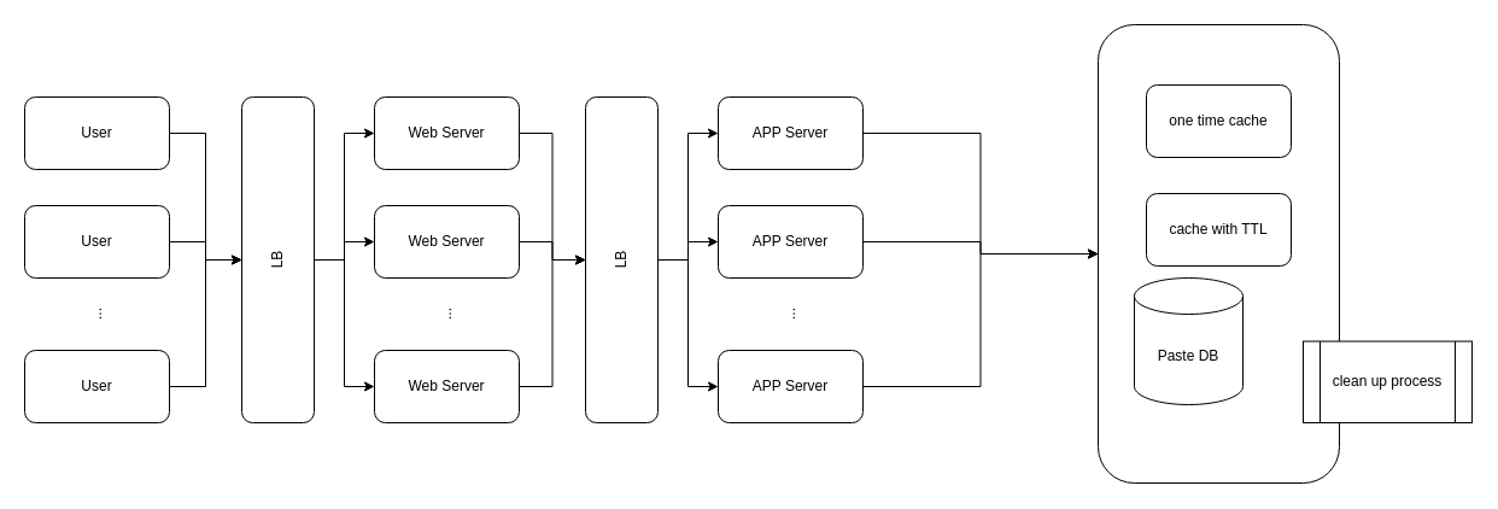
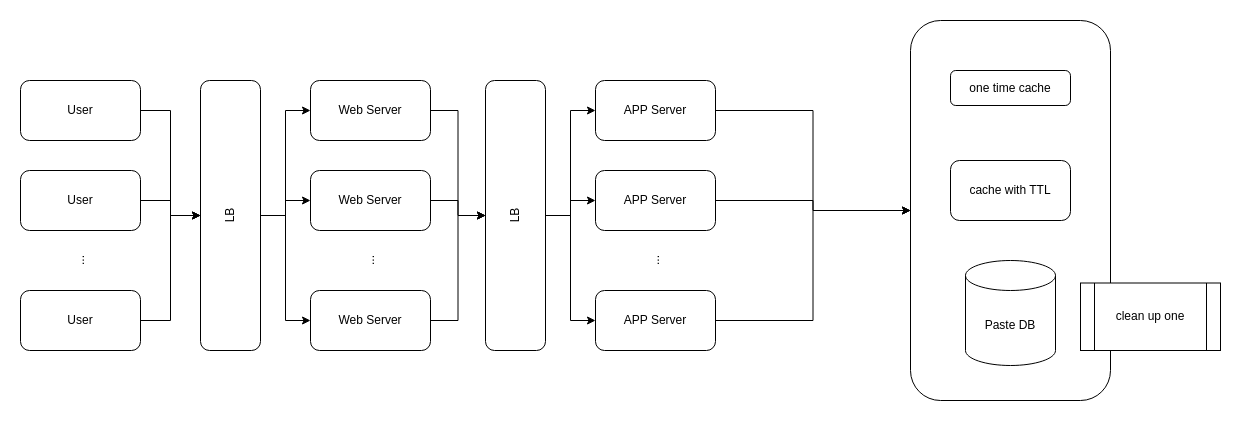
- <mxCell id="32" value="one time cache" style="rounded=1;whiteSpace=wrap;html=1;" vertex="1" parent="1"><mxGeometry x="950" y="70" width="120" height="60" as="geometry" /></mxCell>
+ <mxCell id="32" value="one time cache" style="rounded=1;whiteSpace=wrap;html=1;" vertex="1" parent="1"><mxGeometry x="950" y="70" width="120" height="35" as="geometry" /></mxCell>
- <mxCell id="34" value="Paste DB" style="shape=cylinder3;whiteSpace=wrap;html=1;boundedLbl=1;backgroundOutline=1;size=15;" vertex="1" parent="1"><mxGeometry x="940" y="230" width="90" height="105" as="geometry" /></mxCell>
+ <mxCell id="34" value="Paste DB" style="shape=cylinder3;whiteSpace=wrap;html=1;boundedLbl=1;backgroundOutline=1;size=15;" vertex="1" parent="1"><mxGeometry x="965" y="260" width="90" height="105" as="geometry" /></mxCell>
- <mxCell id="35" value="clean up process" style="shape=process;whiteSpace=wrap;html=1;backgroundOutline=1;" vertex="1" parent="1"><mxGeometry x="1080" y="282.5" width="140" height="67.5" as="geometry" /></mxCell>
+ <mxCell id="35" value="clean up one" style="shape=process;whiteSpace=wrap;html=1;backgroundOutline=1;" vertex="1" parent="1"><mxGeometry x="1080" y="282.5" width="140" height="67.5" as="geometry" /></mxCell>
